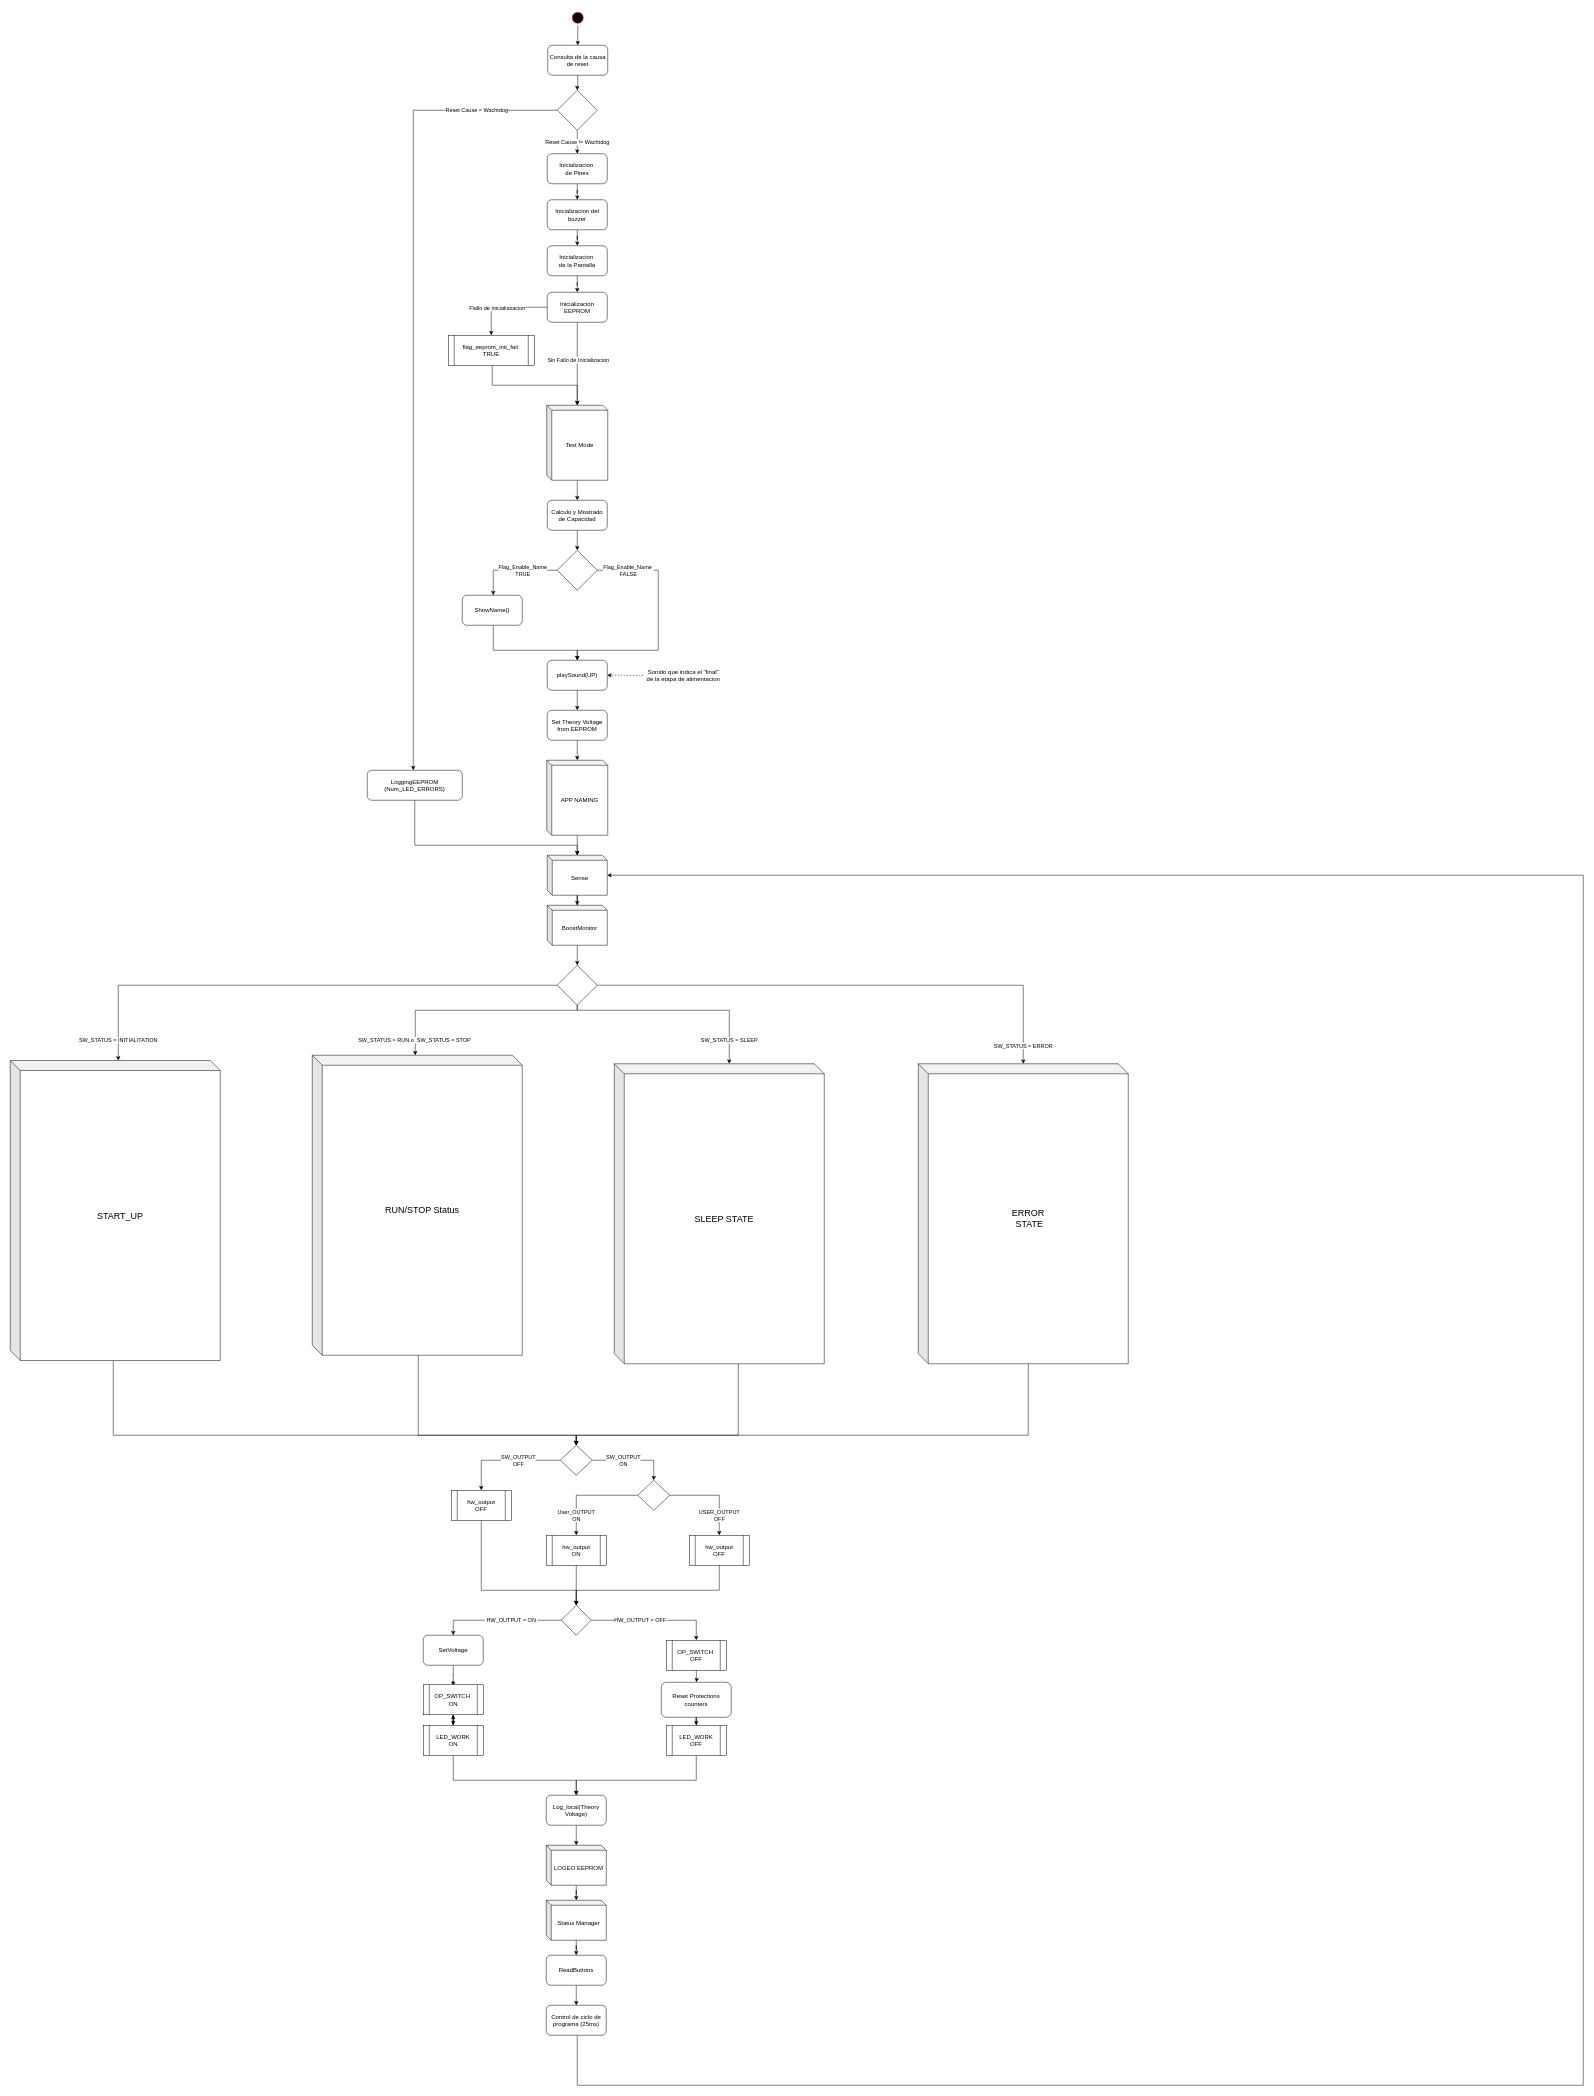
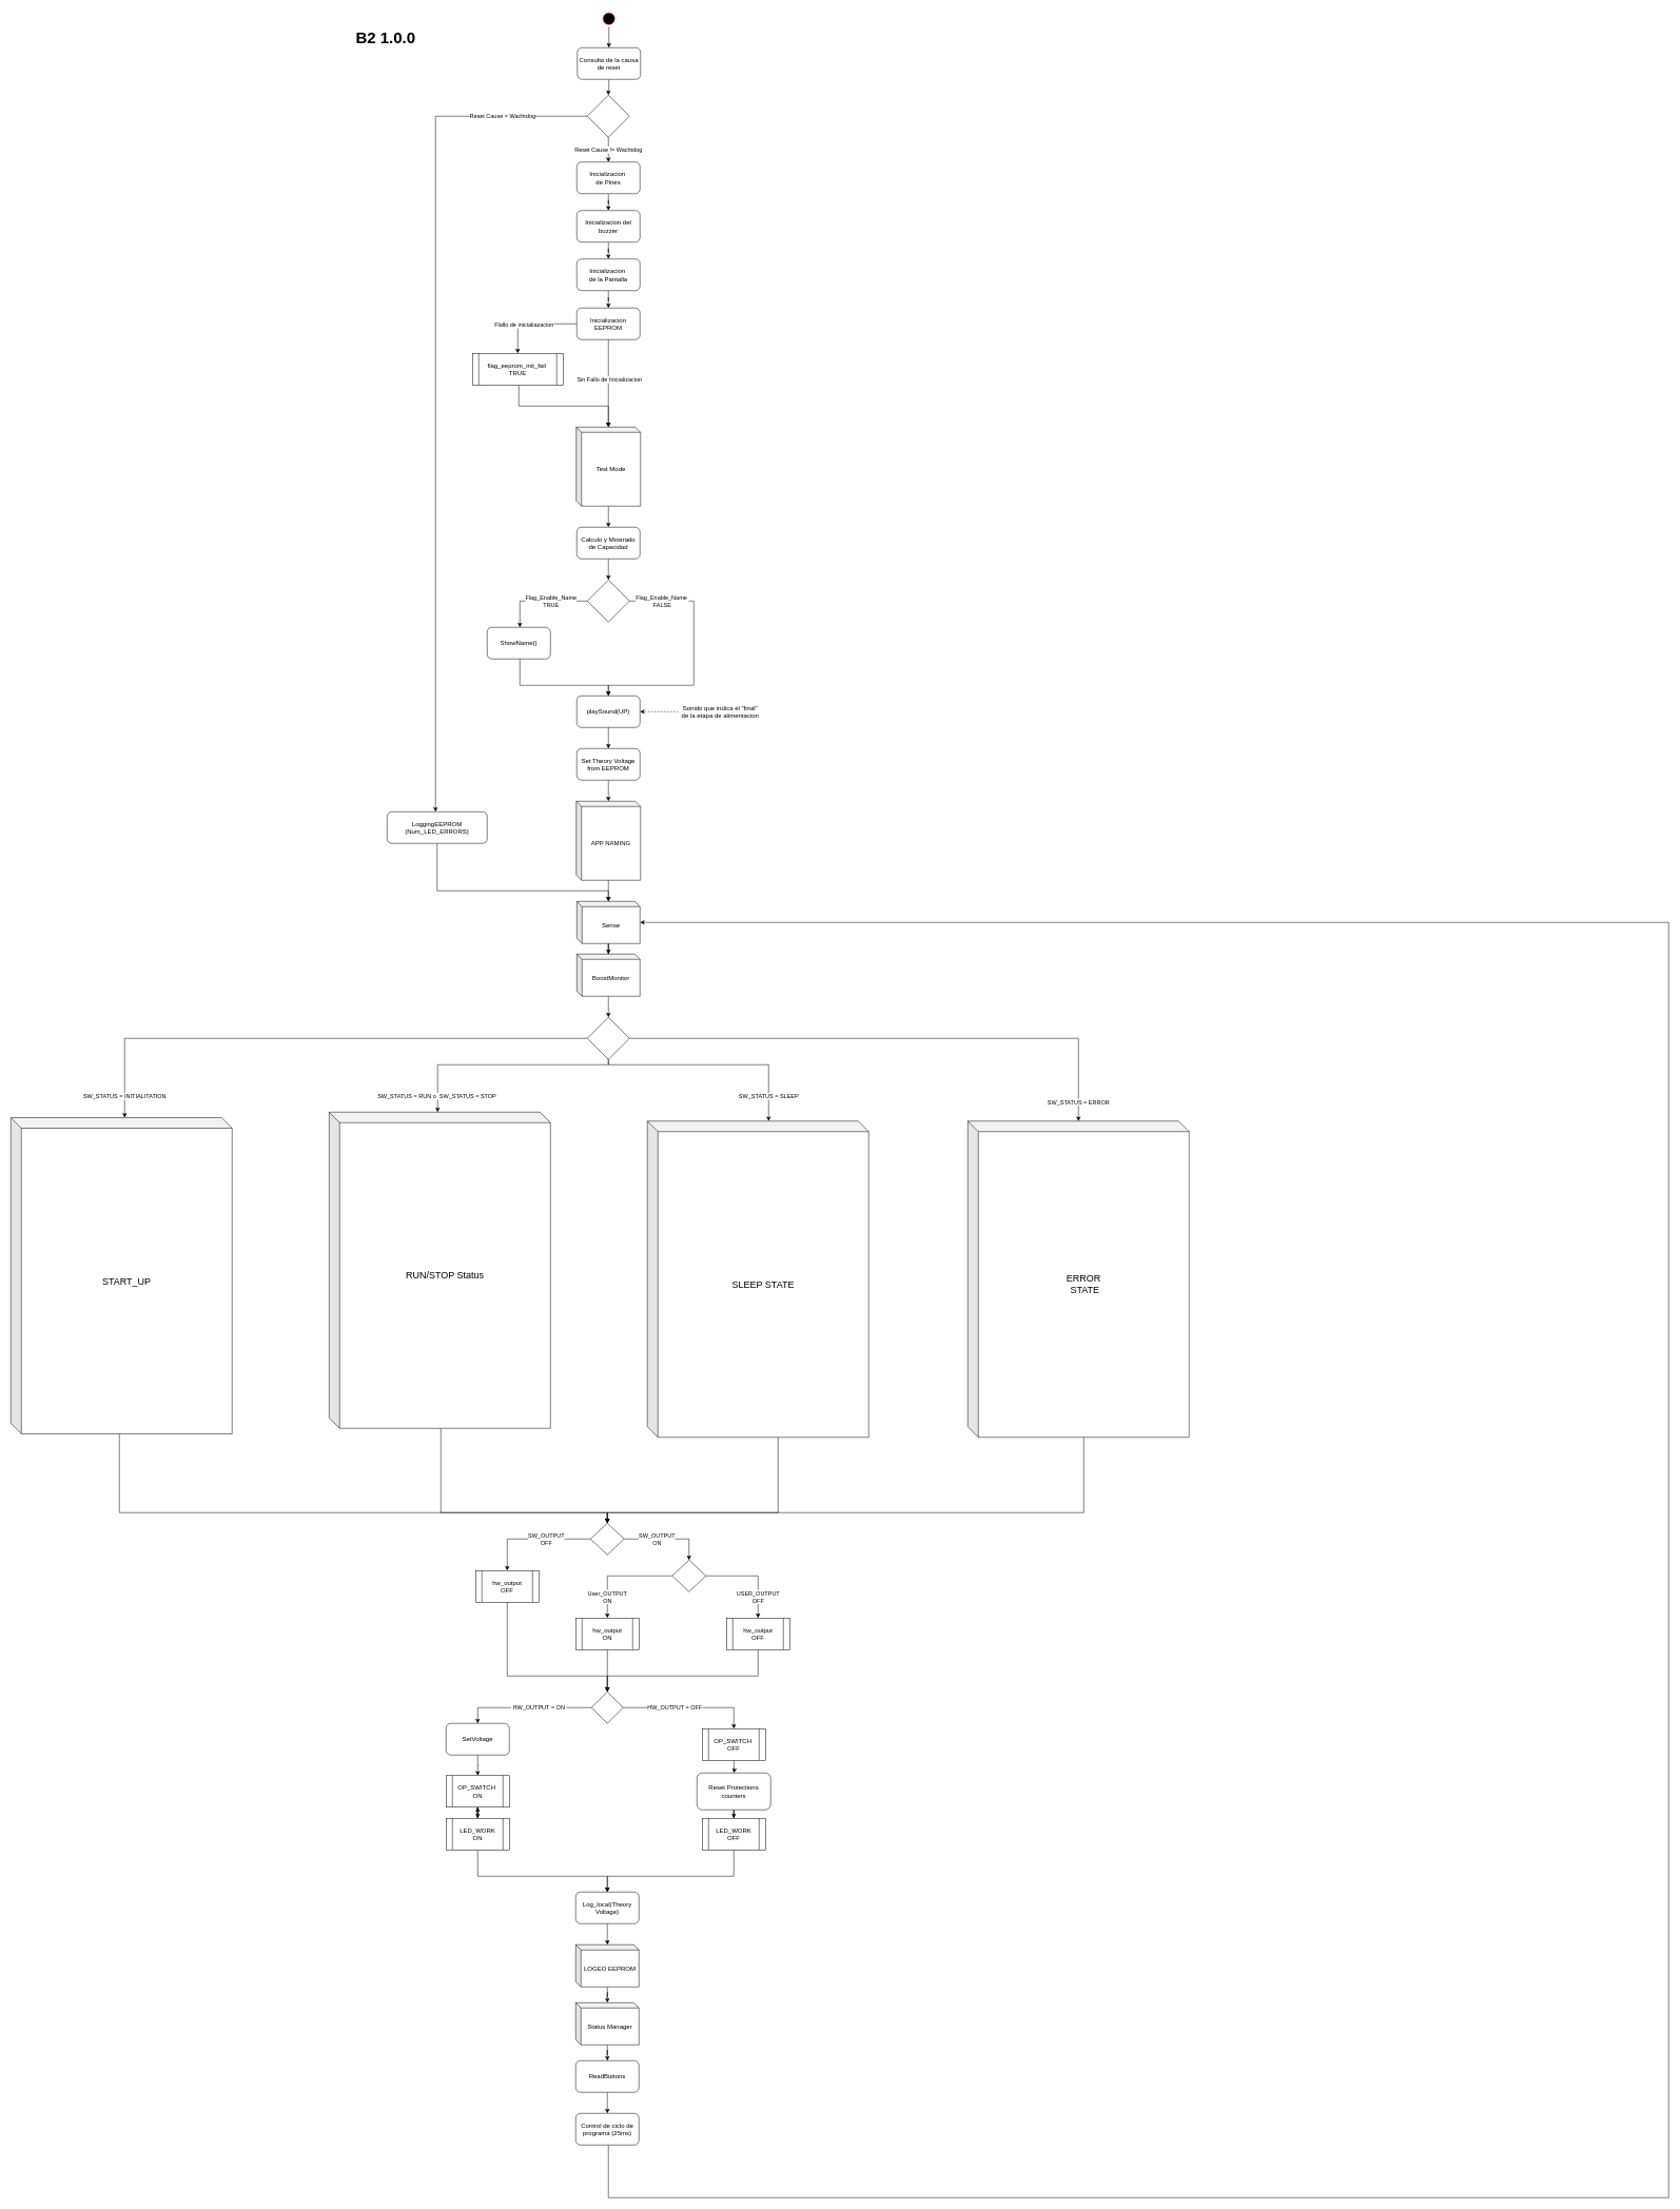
+ <mxCell id="3" value="B2 1.0.0" style="text;html=1;align=center;verticalAlign=middle;resizable=0;points=[];autosize=1;horizontal=1;fontSize=30;fontStyle=1" parent="1" vertex="1"><mxGeometry x="666" y="50" width="130" height="40" as="geometry" /></mxCell>
- <mxCell id="17" style="edgeStyle=orthogonalEdgeStyle;rounded=0;orthogonalLoop=1;jettySize=auto;html=1;endArrow=diamond;" parent="1" source="18" target="16" edge="1"><mxGeometry relative="1" as="geometry" /></mxCell>
+ <mxCell id="17" style="edgeStyle=orthogonalEdgeStyle;rounded=0;orthogonalLoop=1;jettySize=auto;html=1;" parent="1" source="18" target="16" edge="1"><mxGeometry relative="1" as="geometry" /></mxCell>
